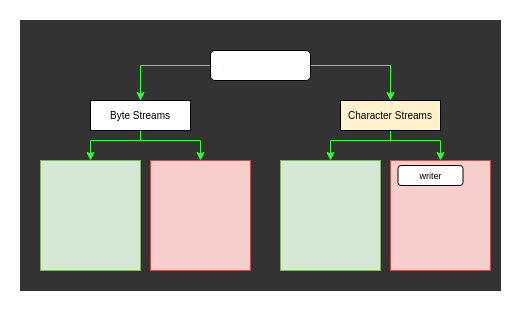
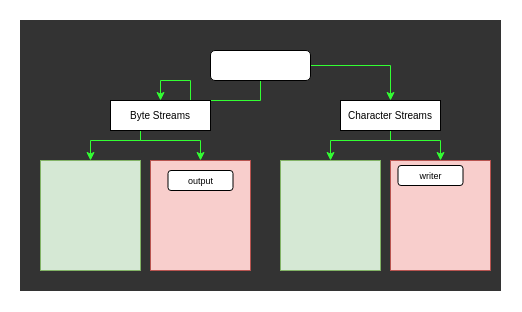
- <mxCell id="8" value="&lt;font style=&quot;font-size: 10px;&quot;&gt;Byte Streams&lt;/font&gt;" style="rounded=0;whiteSpace=wrap;html=1;" vertex="1" parent="1"><mxGeometry x="90" y="100" width="100" height="30" as="geometry" /></mxCell>
+ <mxCell id="8" value="&lt;font style=&quot;font-size: 10px;&quot;&gt;Byte Streams&lt;/font&gt;" style="rounded=0;whiteSpace=wrap;html=1;" vertex="1" parent="1"><mxGeometry x="110" y="100" width="100" height="30" as="geometry" /></mxCell>
- <mxCell id="11" value="&lt;font style=&quot;font-size: 10px;&quot;&gt;Character Streams&lt;/font&gt;" style="rounded=0;whiteSpace=wrap;html=1;fillColor=#fff2cc;" vertex="1" parent="1"><mxGeometry x="340" y="100" width="100" height="30" as="geometry" /></mxCell>
+ <mxCell id="11" value="&lt;font style=&quot;font-size: 10px;&quot;&gt;Character Streams&lt;/font&gt;" style="rounded=0;whiteSpace=wrap;html=1;" vertex="1" parent="1"><mxGeometry x="340" y="100" width="100" height="30" as="geometry" /></mxCell>
+ <mxCell id="16" value="&lt;font style=&quot;font-size: 9px;&quot;&gt;output&lt;/font&gt;" style="rounded=1;whiteSpace=wrap;html=1;" vertex="1" parent="1"><mxGeometry x="167.5" y="170" width="65" height="20" as="geometry" /></mxCell>
